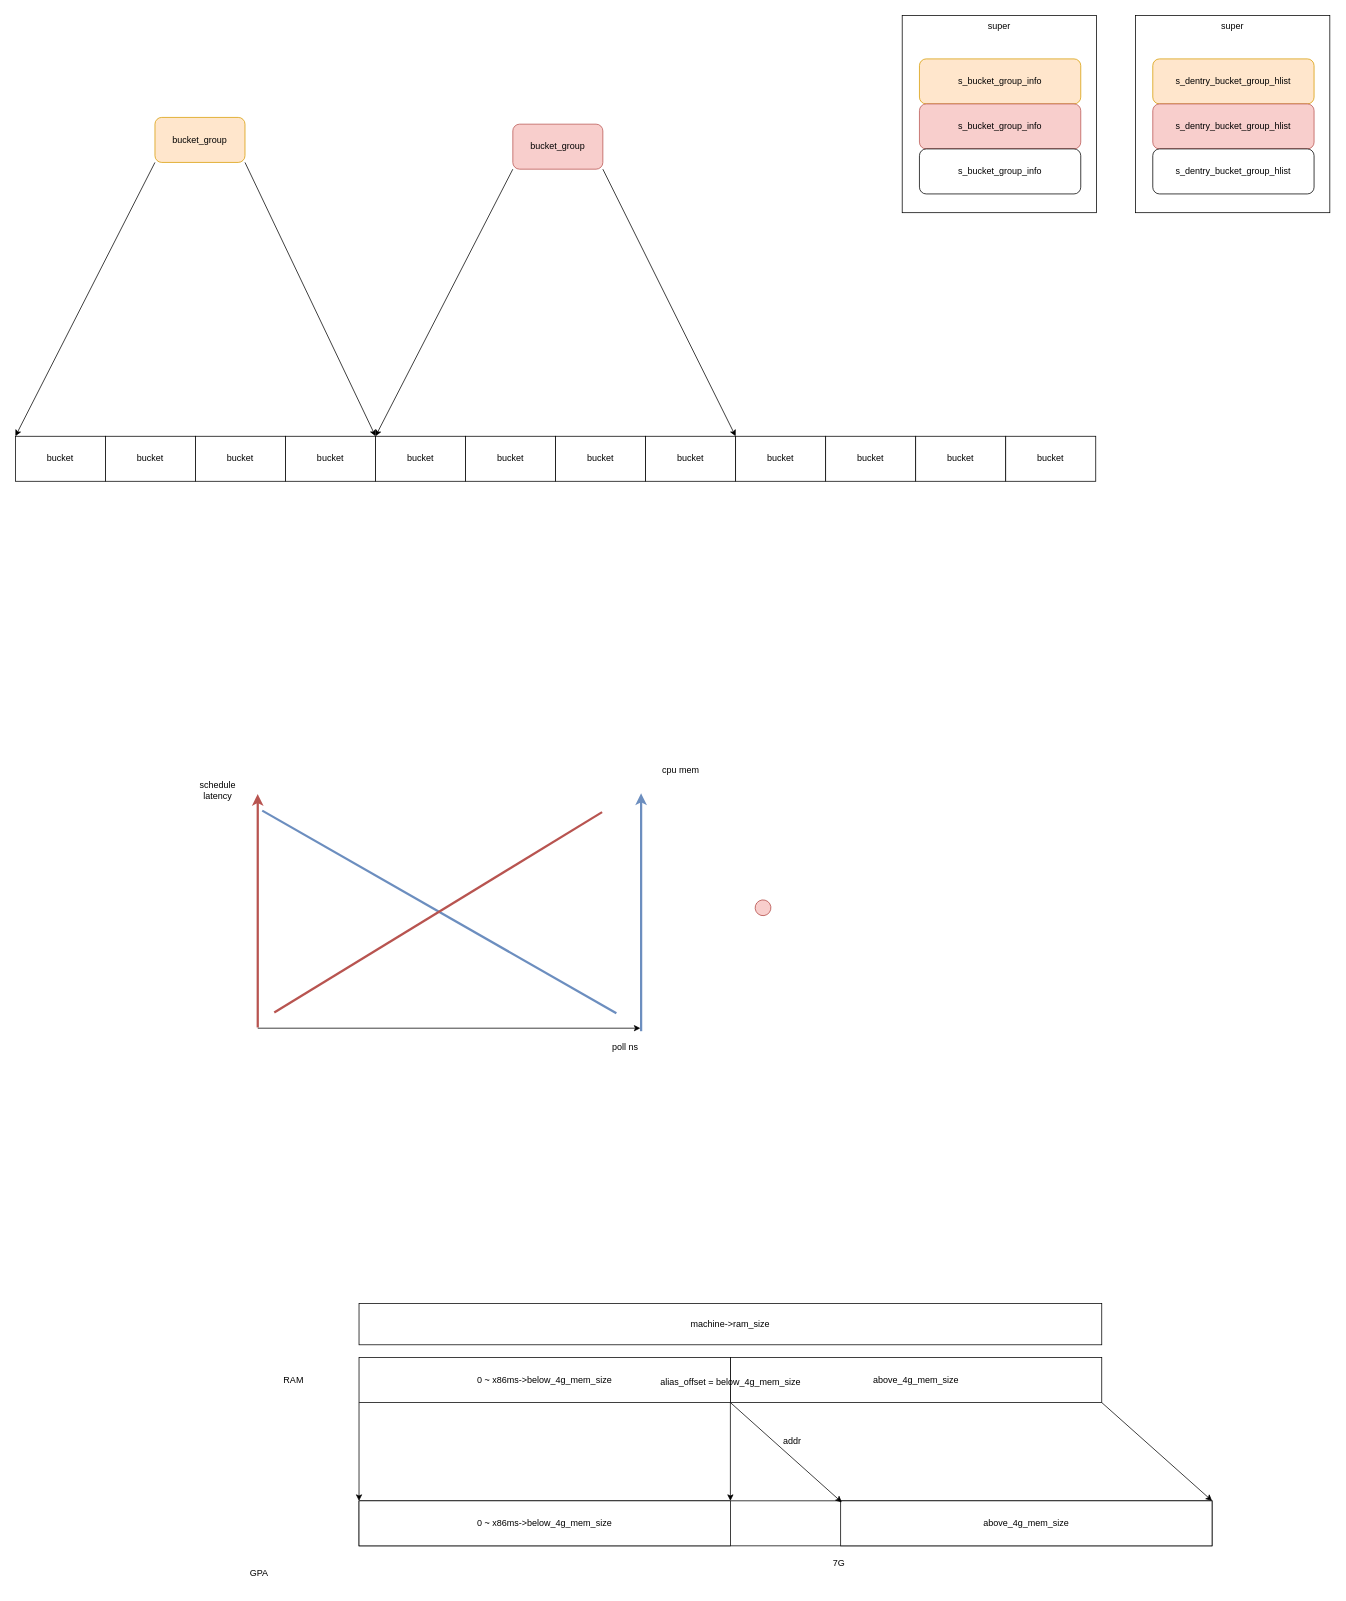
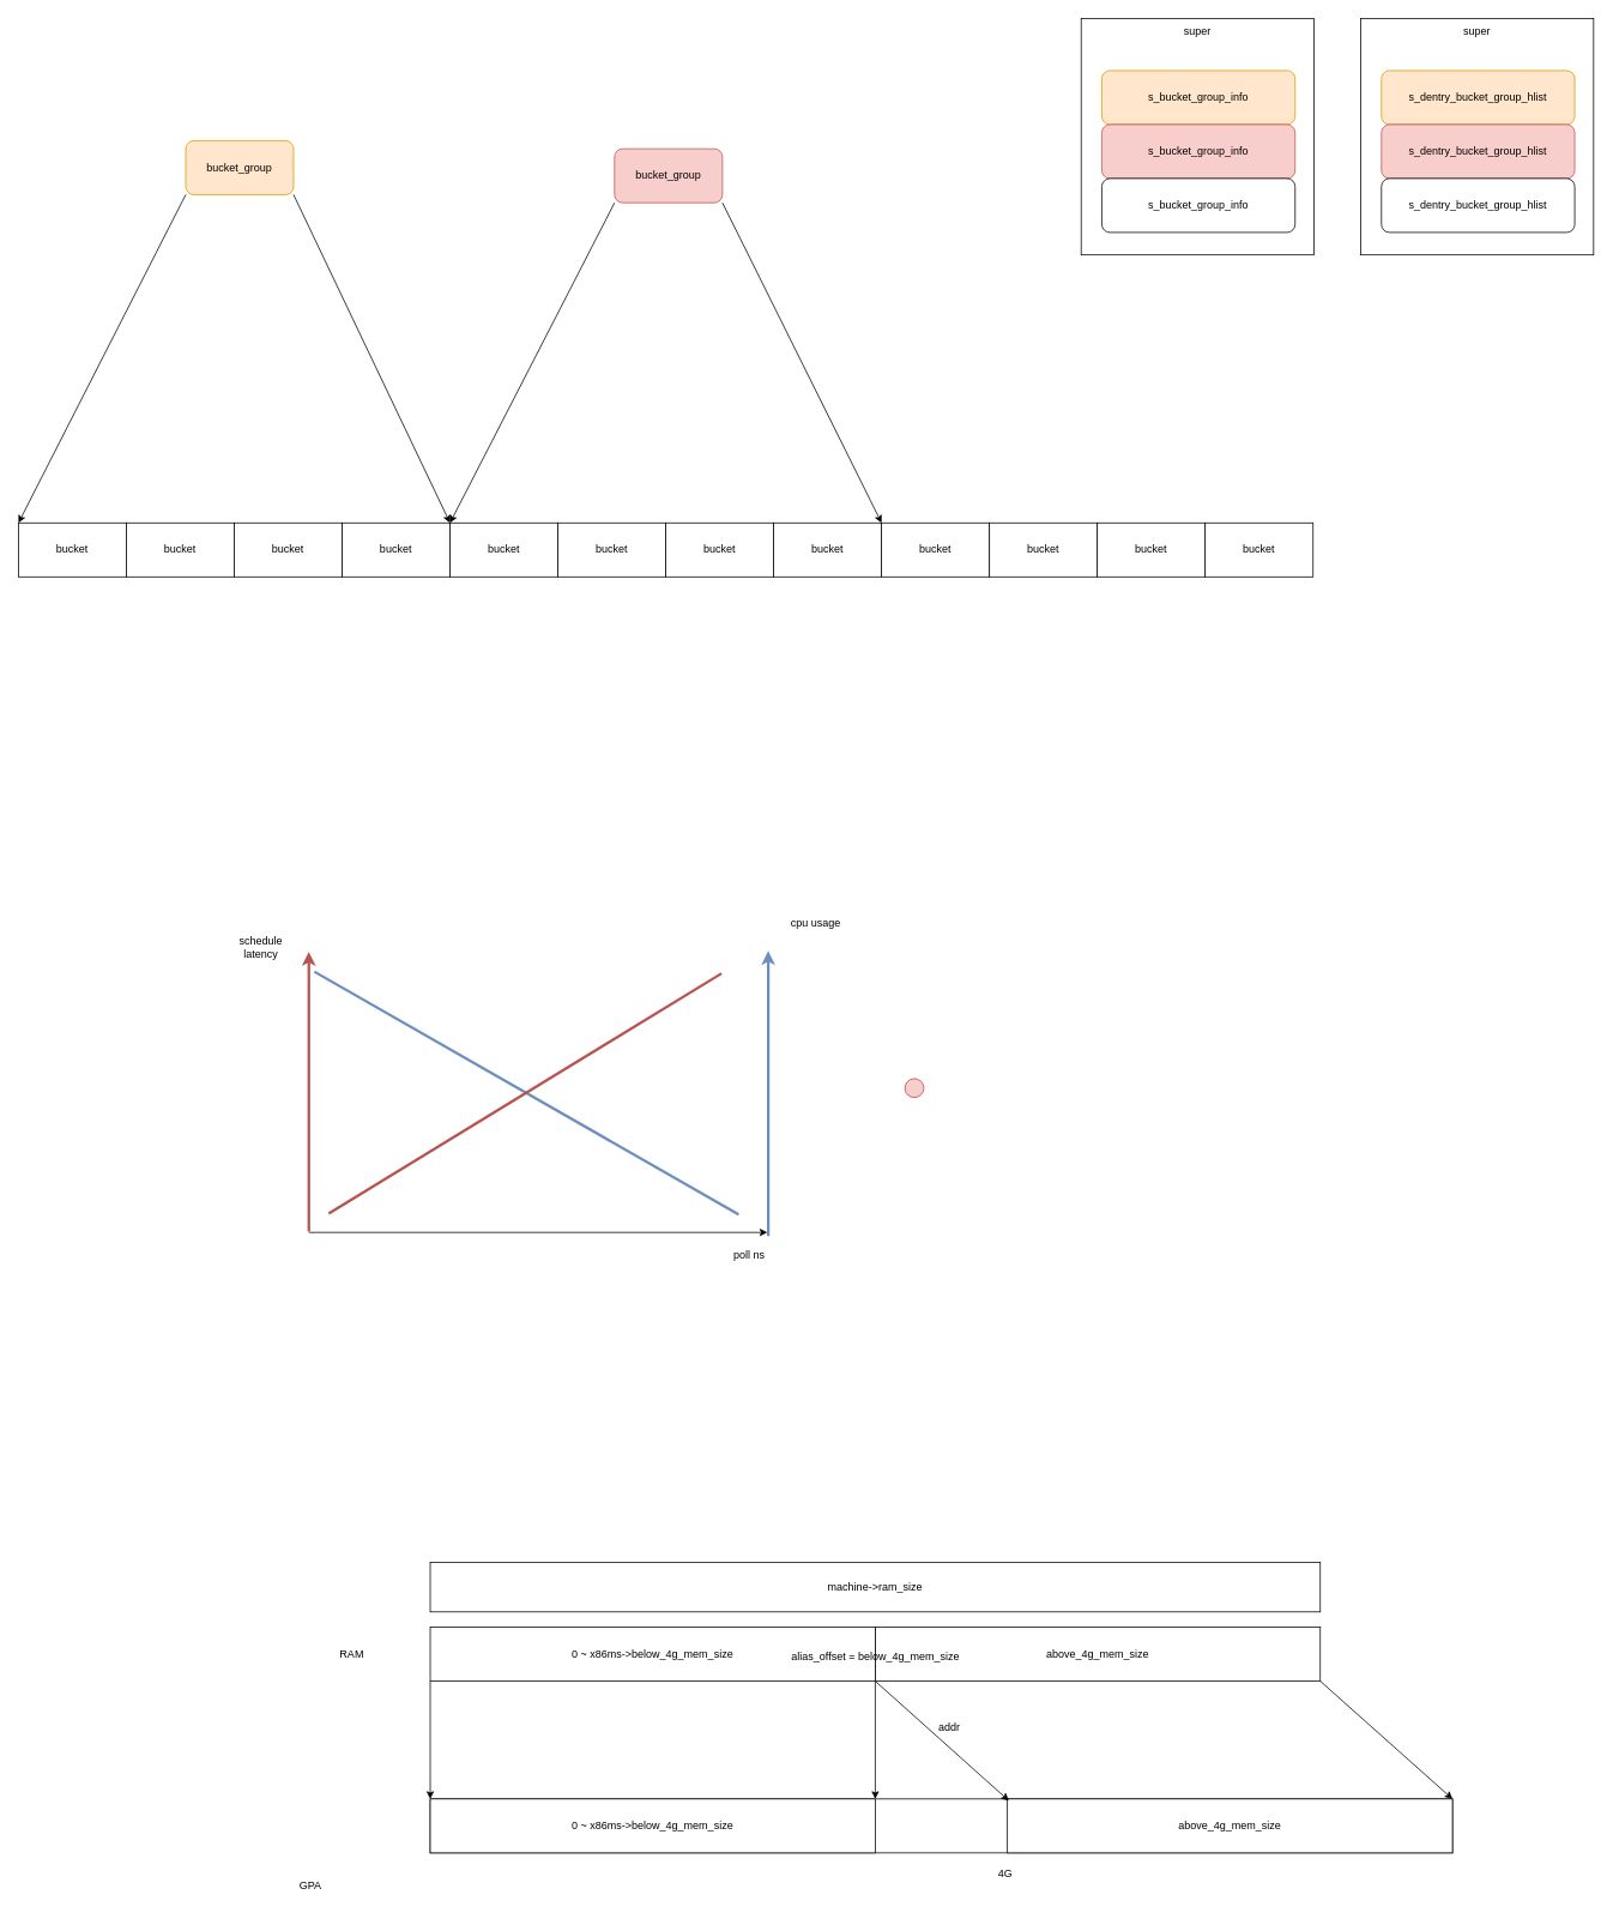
- <mxCell id="33" value="cpu mem" style="text;html=1;strokeColor=none;fillColor=none;align=center;verticalAlign=middle;whiteSpace=wrap;rounded=0;" parent="1" vertex="1"><mxGeometry x="877" y="1012" width="60" height="30" as="geometry" /></mxCell>
+ <mxCell id="33" value="cpu usage" style="text;html=1;strokeColor=none;fillColor=none;align=center;verticalAlign=middle;whiteSpace=wrap;rounded=0;" parent="1" vertex="1"><mxGeometry x="877" y="1012" width="60" height="30" as="geometry" /></mxCell>
- <mxCell id="49" value="7G" style="text;html=1;strokeColor=none;fillColor=none;align=center;verticalAlign=middle;whiteSpace=wrap;rounded=0;" parent="1" vertex="1"><mxGeometry x="1088" y="2069" width="60" height="30" as="geometry" /></mxCell>
+ <mxCell id="49" value="4G" style="text;html=1;strokeColor=none;fillColor=none;align=center;verticalAlign=middle;whiteSpace=wrap;rounded=0;" parent="1" vertex="1"><mxGeometry x="1088" y="2069" width="60" height="30" as="geometry" /></mxCell>
